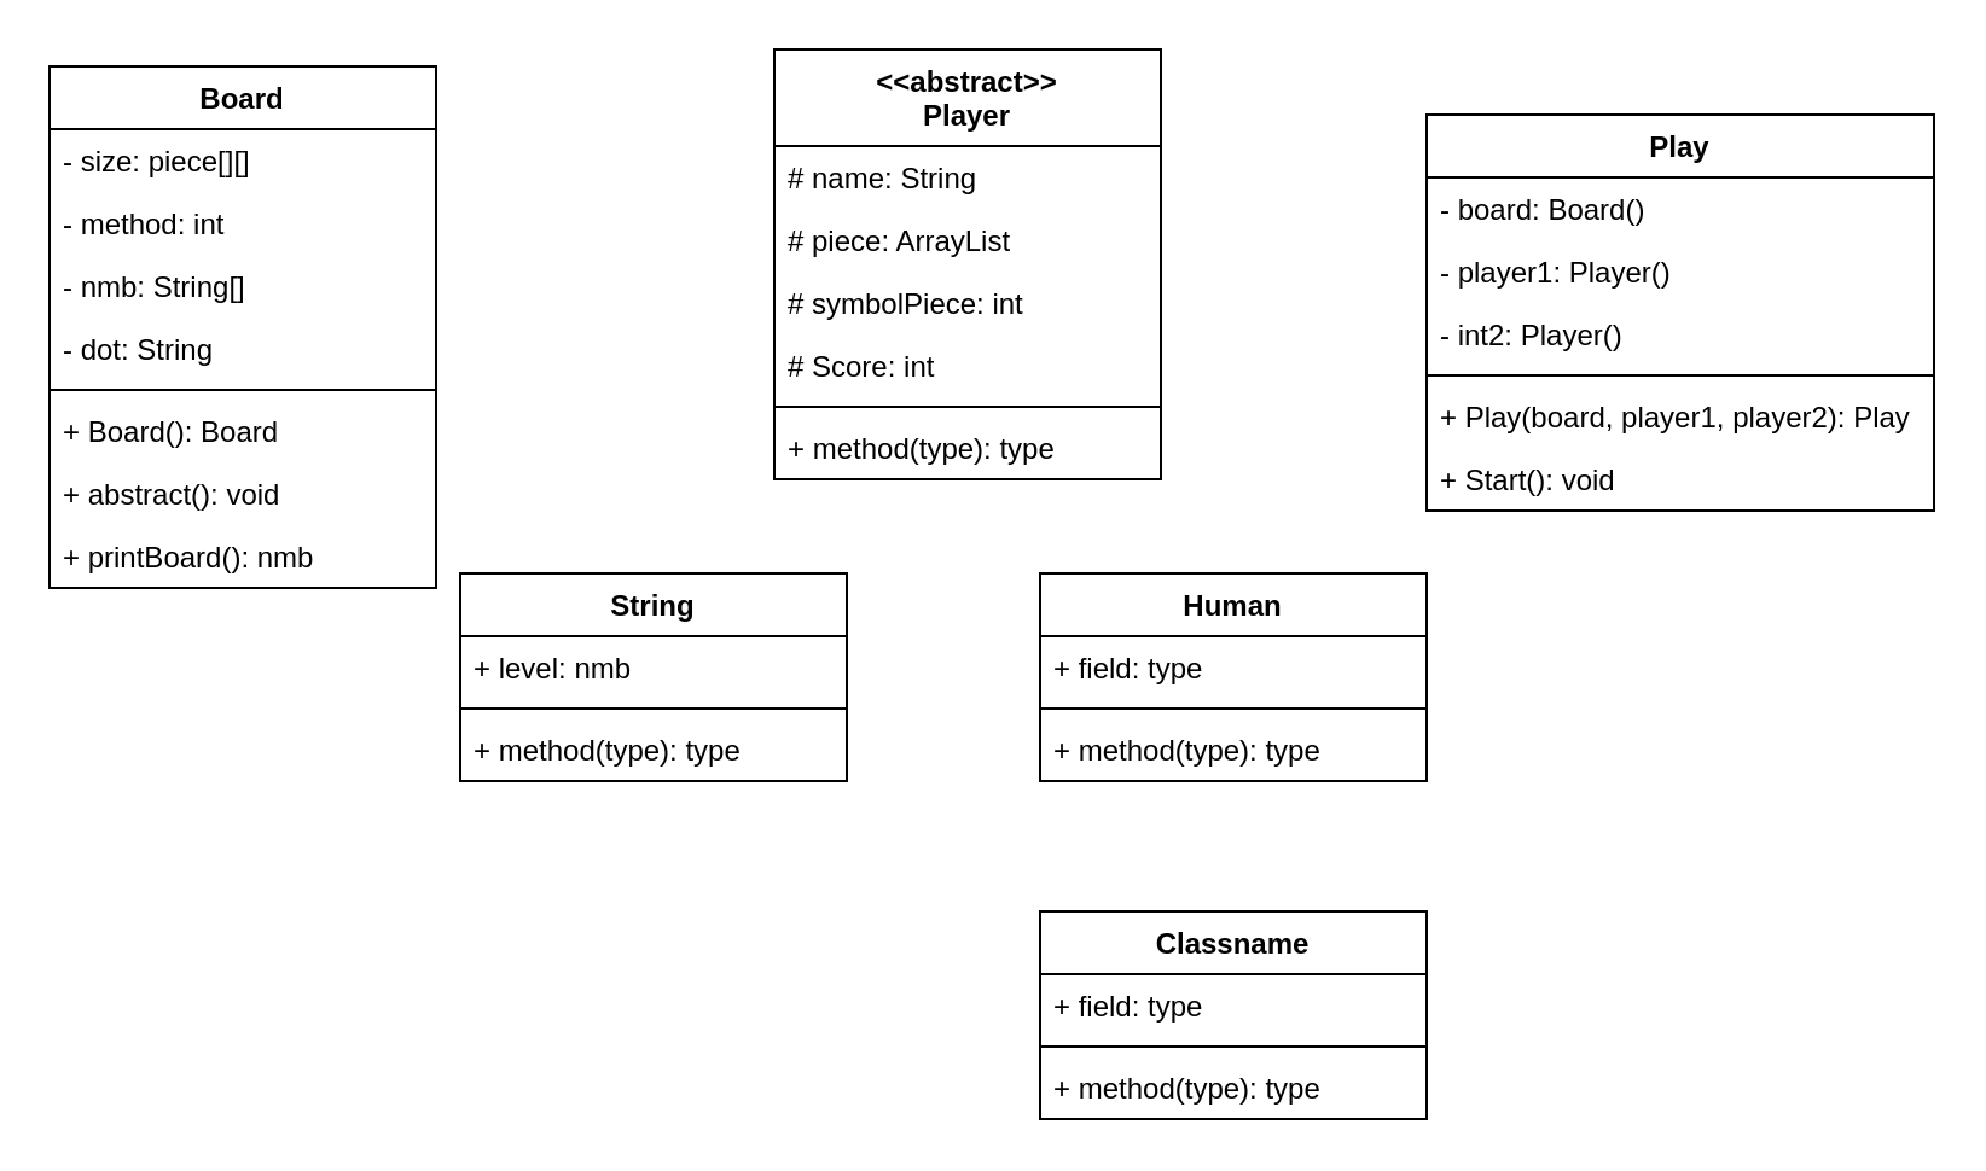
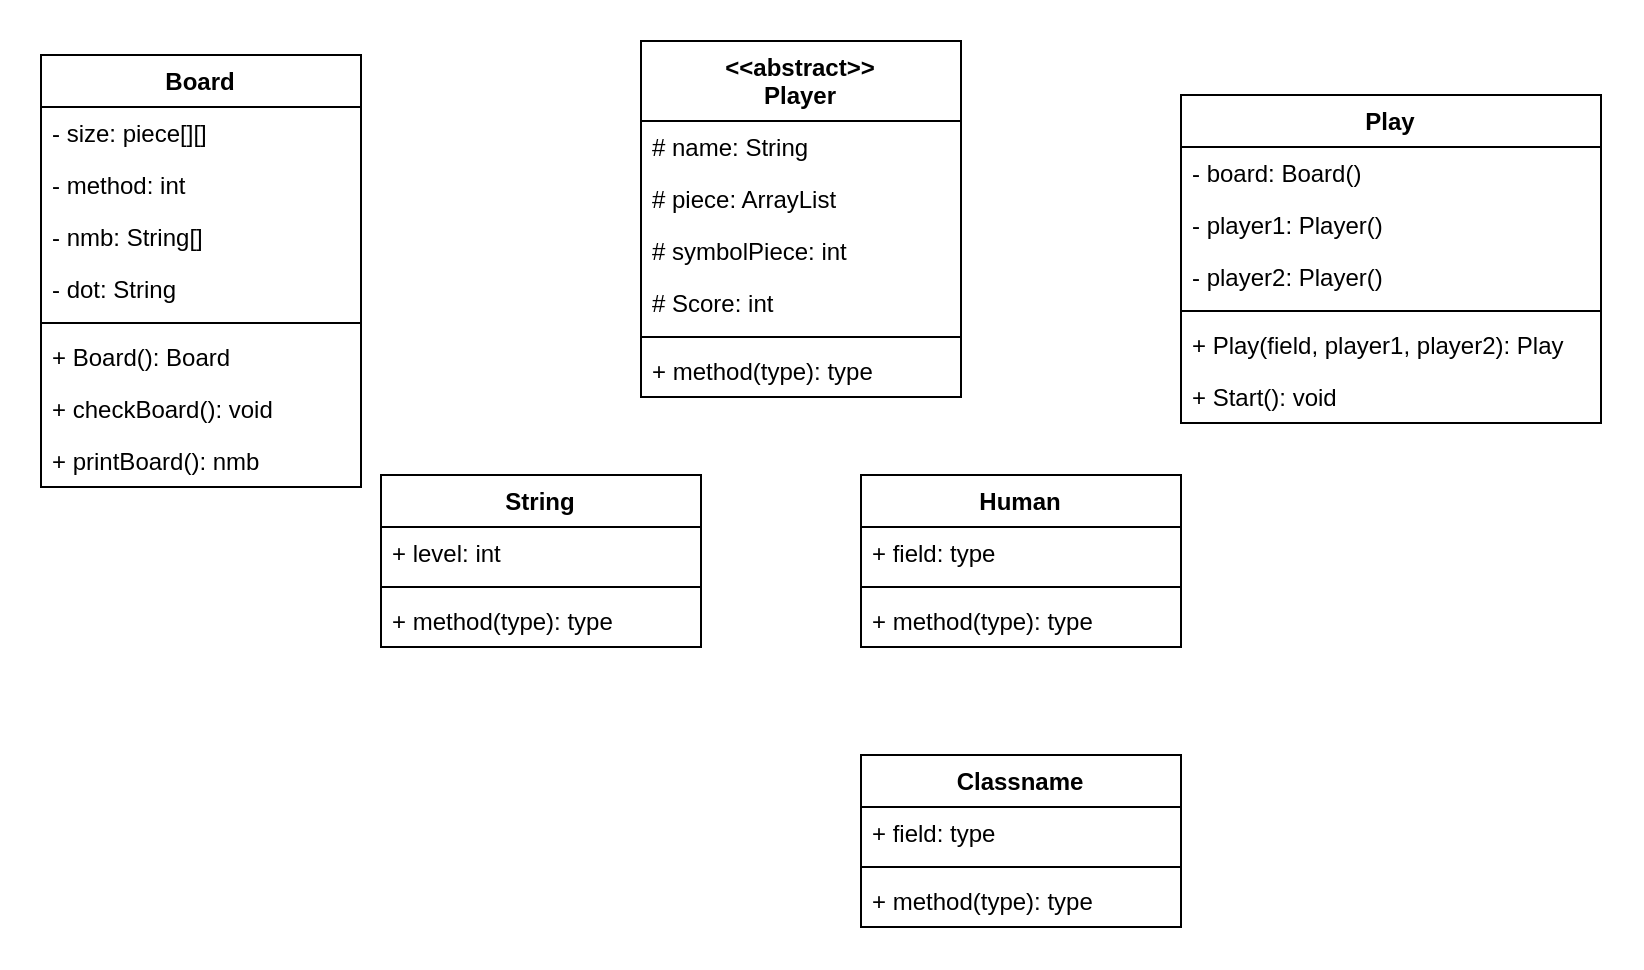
- <mxCell id="29" value="- int2: Player()" style="text;strokeColor=none;fillColor=none;align=left;verticalAlign=top;spacingLeft=4;spacingRight=4;overflow=hidden;rotatable=0;points=[[0,0.5],[1,0.5]];portConstraint=eastwest;" parent="26" vertex="1"><mxGeometry y="78" width="210" height="26" as="geometry" /></mxCell>
+ <mxCell id="29" value="- player2: Player()" style="text;strokeColor=none;fillColor=none;align=left;verticalAlign=top;spacingLeft=4;spacingRight=4;overflow=hidden;rotatable=0;points=[[0,0.5],[1,0.5]];portConstraint=eastwest;" parent="26" vertex="1"><mxGeometry y="78" width="210" height="26" as="geometry" /></mxCell>
- <mxCell id="31" value="+ Play(board, player1, player2): Play" style="text;strokeColor=none;fillColor=none;align=left;verticalAlign=top;spacingLeft=4;spacingRight=4;overflow=hidden;rotatable=0;points=[[0,0.5],[1,0.5]];portConstraint=eastwest;" parent="26" vertex="1"><mxGeometry y="112" width="210" height="26" as="geometry" /></mxCell>
+ <mxCell id="31" value="+ Play(field, player1, player2): Play" style="text;strokeColor=none;fillColor=none;align=left;verticalAlign=top;spacingLeft=4;spacingRight=4;overflow=hidden;rotatable=0;points=[[0,0.5],[1,0.5]];portConstraint=eastwest;" parent="26" vertex="1"><mxGeometry y="112" width="210" height="26" as="geometry" /></mxCell>
- <mxCell id="9" value="+ abstract(): void" style="text;strokeColor=none;fillColor=none;align=left;verticalAlign=top;spacingLeft=4;spacingRight=4;overflow=hidden;rotatable=0;points=[[0,0.5],[1,0.5]];portConstraint=eastwest;" vertex="1" parent="2"><mxGeometry y="164" width="160" height="26" as="geometry" /></mxCell>
+ <mxCell id="9" value="+ checkBoard(): void" style="text;strokeColor=none;fillColor=none;align=left;verticalAlign=top;spacingLeft=4;spacingRight=4;overflow=hidden;rotatable=0;points=[[0,0.5],[1,0.5]];portConstraint=eastwest;" vertex="1" parent="2"><mxGeometry y="164" width="160" height="26" as="geometry" /></mxCell>
- <mxCell id="23" value="+ level: nmb" style="text;strokeColor=none;fillColor=none;align=left;verticalAlign=top;spacingLeft=4;spacingRight=4;overflow=hidden;rotatable=0;points=[[0,0.5],[1,0.5]];portConstraint=eastwest;" parent="22" vertex="1"><mxGeometry y="26" width="160" height="26" as="geometry" /></mxCell>
+ <mxCell id="23" value="+ level: int" style="text;strokeColor=none;fillColor=none;align=left;verticalAlign=top;spacingLeft=4;spacingRight=4;overflow=hidden;rotatable=0;points=[[0,0.5],[1,0.5]];portConstraint=eastwest;" parent="22" vertex="1"><mxGeometry y="26" width="160" height="26" as="geometry" /></mxCell>
